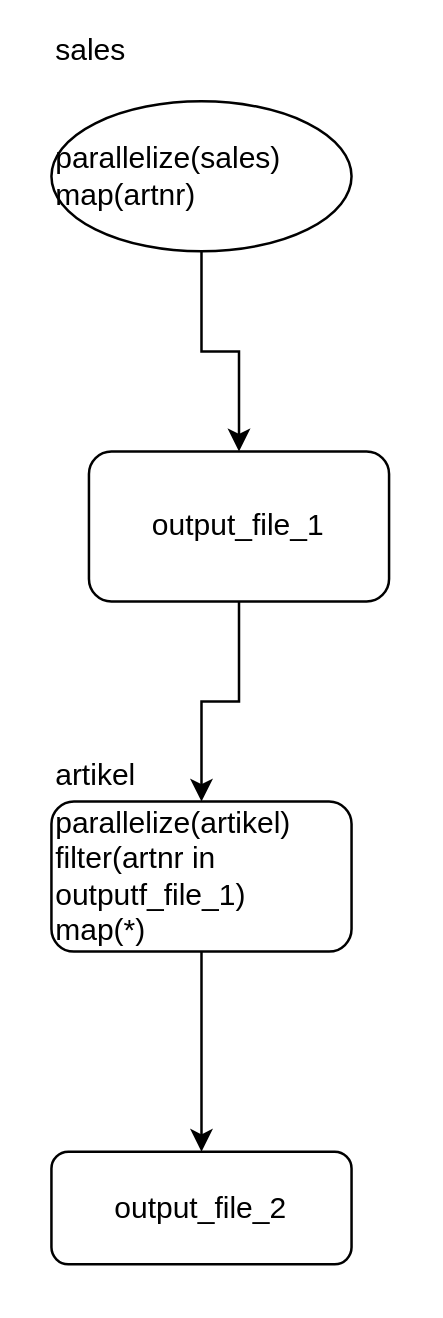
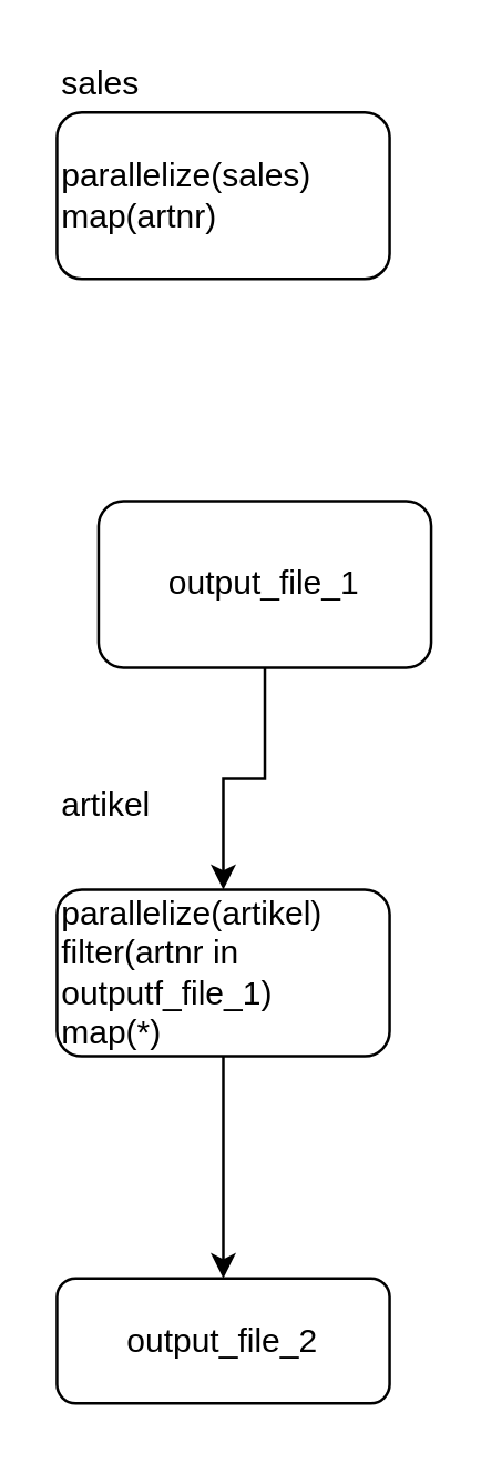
- <mxCell id="4" value="sales" style="text;html=1;strokeColor=none;fillColor=none;align=left;verticalAlign=middle;whiteSpace=wrap;rounded=0;" vertex="1" parent="1"><mxGeometry x="20" y="10" width="40" height="20" as="geometry" /></mxCell>
+ <mxCell id="4" value="sales" style="text;html=1;strokeColor=none;fillColor=none;align=left;verticalAlign=middle;whiteSpace=wrap;rounded=0;" vertex="1" parent="1"><mxGeometry x="20" y="20" width="40" height="20" as="geometry" /></mxCell>
- <mxCell id="3" value="parallelize(sales)&lt;br&gt;map(artnr)" style="ellipse;whiteSpace=wrap;html=1;align=left;" vertex="1" parent="1"><mxGeometry x="20" y="40" width="120" height="60" as="geometry" /></mxCell>
+ <mxCell id="3" value="parallelize(sales)&lt;br&gt;map(artnr)" style="rounded=1;whiteSpace=wrap;html=1;align=left;" vertex="1" parent="1"><mxGeometry x="20" y="40" width="120" height="60" as="geometry" /></mxCell>
- <mxCell id="2" value="" style="edgeStyle=orthogonalEdgeStyle;rounded=0;orthogonalLoop=1;jettySize=auto;html=1;" edge="1" parent="1" source="3" target="6"><mxGeometry relative="1" as="geometry" /></mxCell>
- <mxCell id="10" value="artikel" style="text;html=1;strokeColor=none;fillColor=none;align=left;verticalAlign=middle;whiteSpace=wrap;rounded=0;" vertex="1" parent="1"><mxGeometry x="20" y="300" width="40" height="20" as="geometry" /></mxCell>
+ <mxCell id="10" value="artikel" style="text;html=1;strokeColor=none;fillColor=none;align=left;verticalAlign=middle;whiteSpace=wrap;rounded=0;" vertex="1" parent="1"><mxGeometry x="20" y="280" width="40" height="20" as="geometry" /></mxCell>
